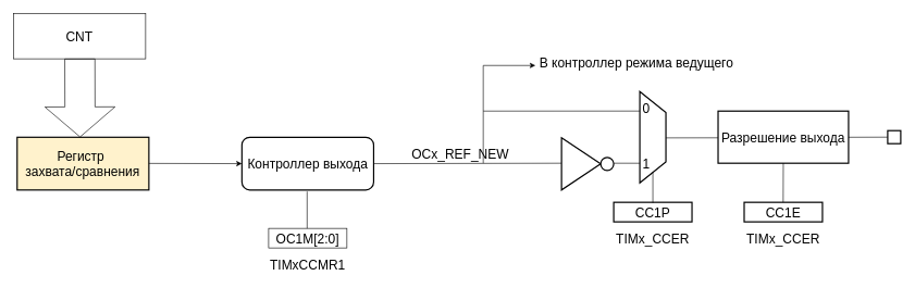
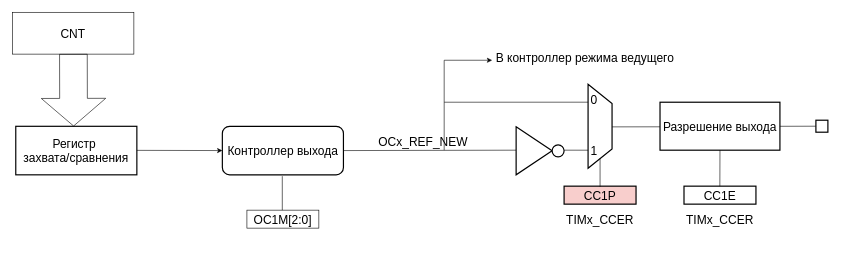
- <mxCell id="2" value="&lt;font style=&quot;font-size: 20px;&quot;&gt;Регистр&amp;nbsp;&lt;/font&gt;&lt;div&gt;&lt;font style=&quot;font-size: 20px;&quot;&gt;захвата/сравнения&lt;/font&gt;&lt;/div&gt;" style="rounded=0;whiteSpace=wrap;html=1;strokeWidth=1.968;fillColor=#fff2cc;" vertex="1" parent="1"><mxGeometry x="25.44" y="210.16" width="201.97" height="80.94" as="geometry" /></mxCell>
+ <mxCell id="2" value="&lt;font style=&quot;font-size: 20px;&quot;&gt;Регистр&amp;nbsp;&lt;/font&gt;&lt;div&gt;&lt;font style=&quot;font-size: 20px;&quot;&gt;захвата/сравнения&lt;/font&gt;&lt;/div&gt;" style="rounded=0;whiteSpace=wrap;html=1;strokeWidth=1.968;" vertex="1" parent="1"><mxGeometry x="25.44" y="210.16" width="201.97" height="80.94" as="geometry" /></mxCell>
- <mxCell id="22" value="&lt;font style=&quot;font-size: 20px;&quot;&gt;CC1P&lt;/font&gt;" style="rounded=0;whiteSpace=wrap;html=1;strokeWidth=2;" vertex="1" parent="1"><mxGeometry x="940" y="310" width="120" height="30" as="geometry" /></mxCell>
+ <mxCell id="22" value="&lt;font style=&quot;font-size: 20px;&quot;&gt;CC1P&lt;/font&gt;" style="rounded=0;whiteSpace=wrap;html=1;strokeWidth=2;fillColor=#f8cecc;" vertex="1" parent="1"><mxGeometry x="940" y="310" width="120" height="30" as="geometry" /></mxCell>
- <mxCell id="9" value="&lt;font style=&quot;font-size: 20px;&quot;&gt;TIMxCCMR1&lt;/font&gt;" style="text;html=1;align=center;verticalAlign=middle;whiteSpace=wrap;rounded=0;" vertex="1" parent="1"><mxGeometry x="440.99" y="390" width="60" height="30" as="geometry" /></mxCell>
